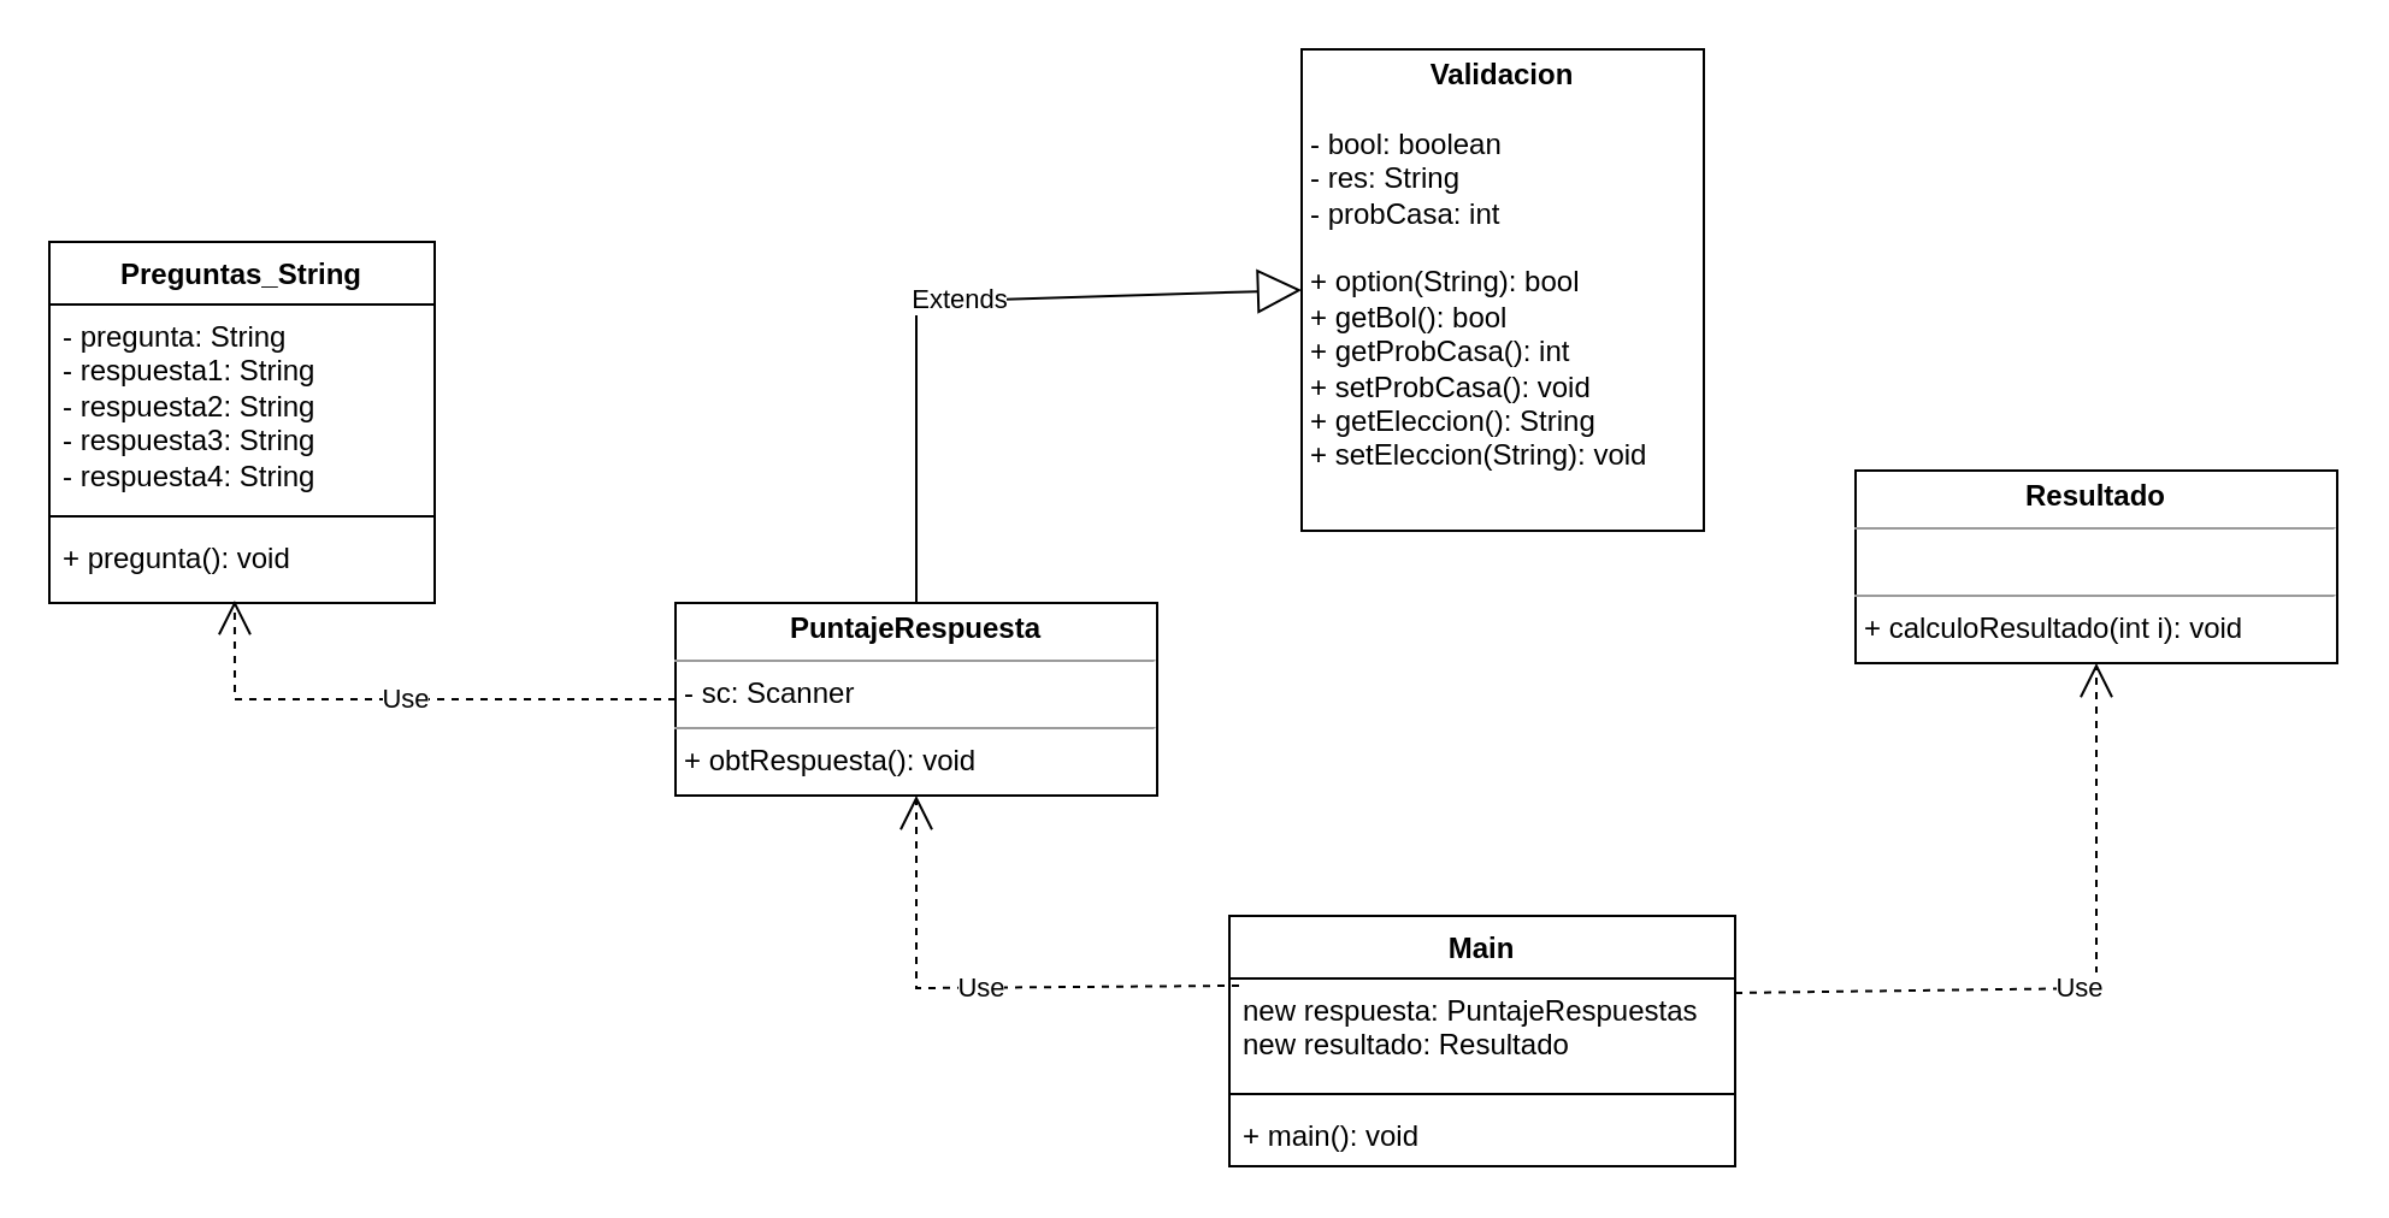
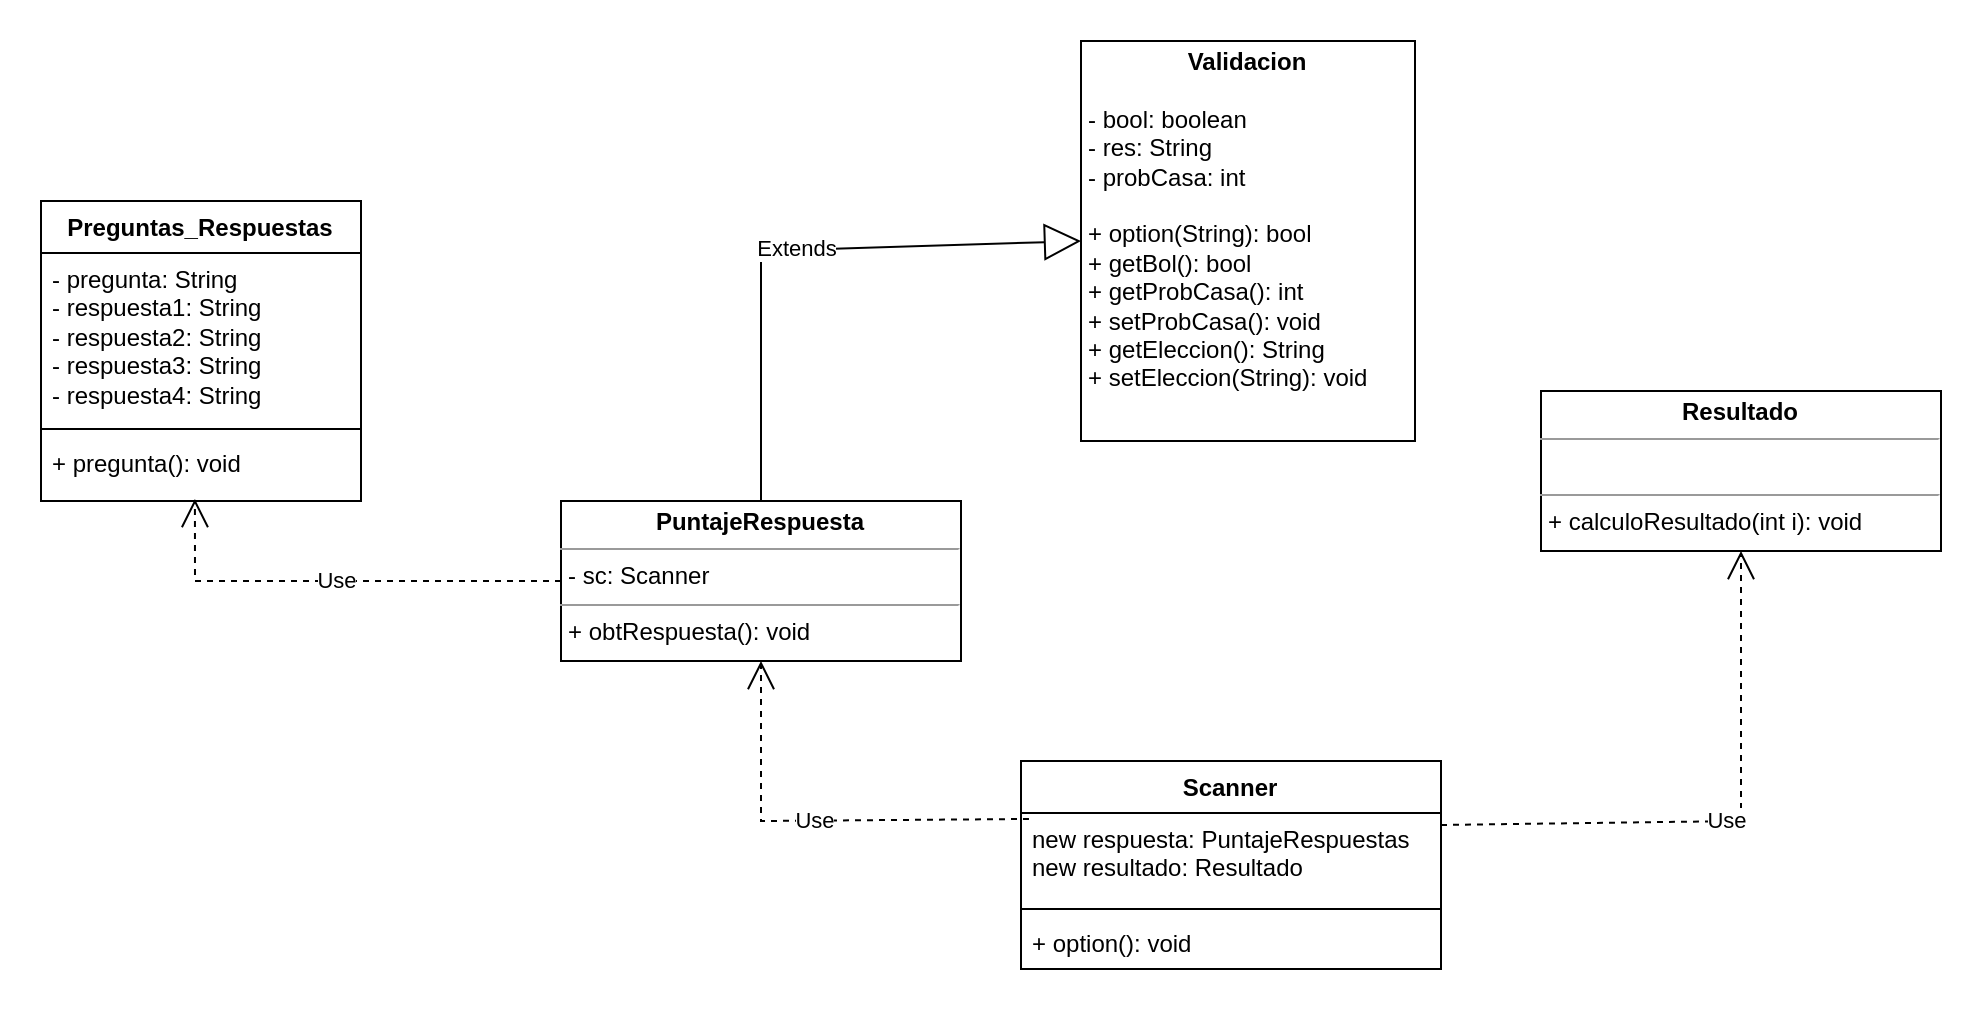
- <mxCell id="12" value="Preguntas_String" style="swimlane;fontStyle=1;align=center;verticalAlign=top;childLayout=stackLayout;horizontal=1;startSize=26;horizontalStack=0;resizeParent=1;resizeParentMax=0;resizeLast=0;collapsible=1;marginBottom=0;whiteSpace=wrap;html=1;" vertex="1" parent="1"><mxGeometry x="20" y="100" width="160" height="150" as="geometry" /></mxCell>
+ <mxCell id="12" value="Preguntas_Respuestas" style="swimlane;fontStyle=1;align=center;verticalAlign=top;childLayout=stackLayout;horizontal=1;startSize=26;horizontalStack=0;resizeParent=1;resizeParentMax=0;resizeLast=0;collapsible=1;marginBottom=0;whiteSpace=wrap;html=1;" vertex="1" parent="1"><mxGeometry x="20" y="100" width="160" height="150" as="geometry" /></mxCell>
- <mxCell id="8" value="Main" style="swimlane;fontStyle=1;align=center;verticalAlign=top;childLayout=stackLayout;horizontal=1;startSize=26;horizontalStack=0;resizeParent=1;resizeParentMax=0;resizeLast=0;collapsible=1;marginBottom=0;whiteSpace=wrap;html=1;" parent="1" vertex="1"><mxGeometry x="510" y="380" width="210" height="104" as="geometry" /></mxCell>
+ <mxCell id="8" value="Scanner" style="swimlane;fontStyle=1;align=center;verticalAlign=top;childLayout=stackLayout;horizontal=1;startSize=26;horizontalStack=0;resizeParent=1;resizeParentMax=0;resizeLast=0;collapsible=1;marginBottom=0;whiteSpace=wrap;html=1;" parent="1" vertex="1"><mxGeometry x="510" y="380" width="210" height="104" as="geometry" /></mxCell>
- <mxCell id="11" value="+ main(): void" style="text;strokeColor=none;fillColor=none;align=left;verticalAlign=top;spacingLeft=4;spacingRight=4;overflow=hidden;rotatable=0;points=[[0,0.5],[1,0.5]];portConstraint=eastwest;whiteSpace=wrap;html=1;" parent="8" vertex="1"><mxGeometry y="78" width="210" height="26" as="geometry" /></mxCell>
+ <mxCell id="11" value="+ option(): void" style="text;strokeColor=none;fillColor=none;align=left;verticalAlign=top;spacingLeft=4;spacingRight=4;overflow=hidden;rotatable=0;points=[[0,0.5],[1,0.5]];portConstraint=eastwest;whiteSpace=wrap;html=1;" parent="8" vertex="1"><mxGeometry y="78" width="210" height="26" as="geometry" /></mxCell>
